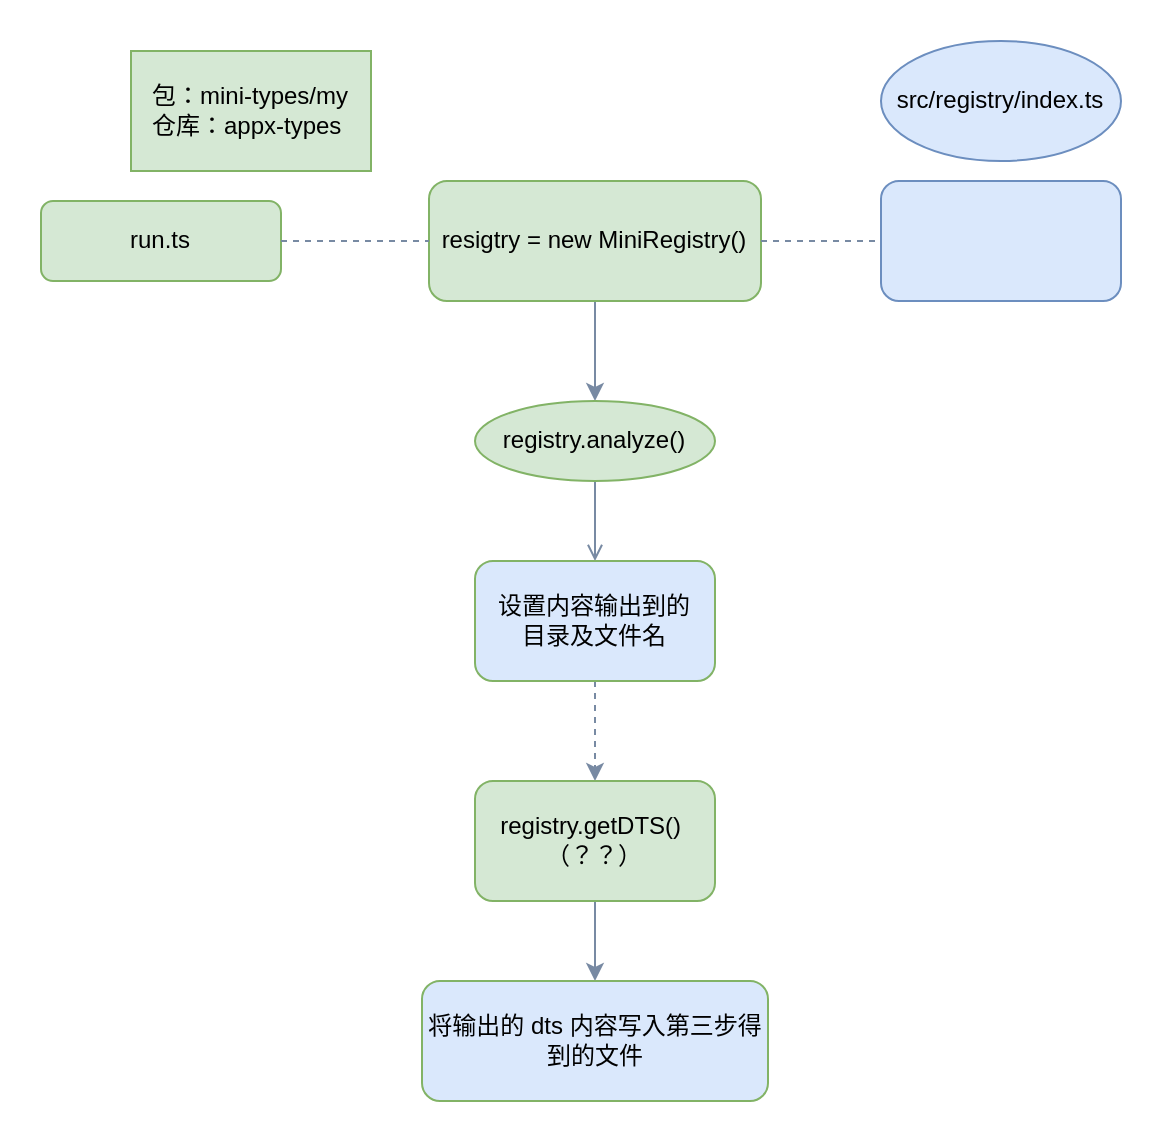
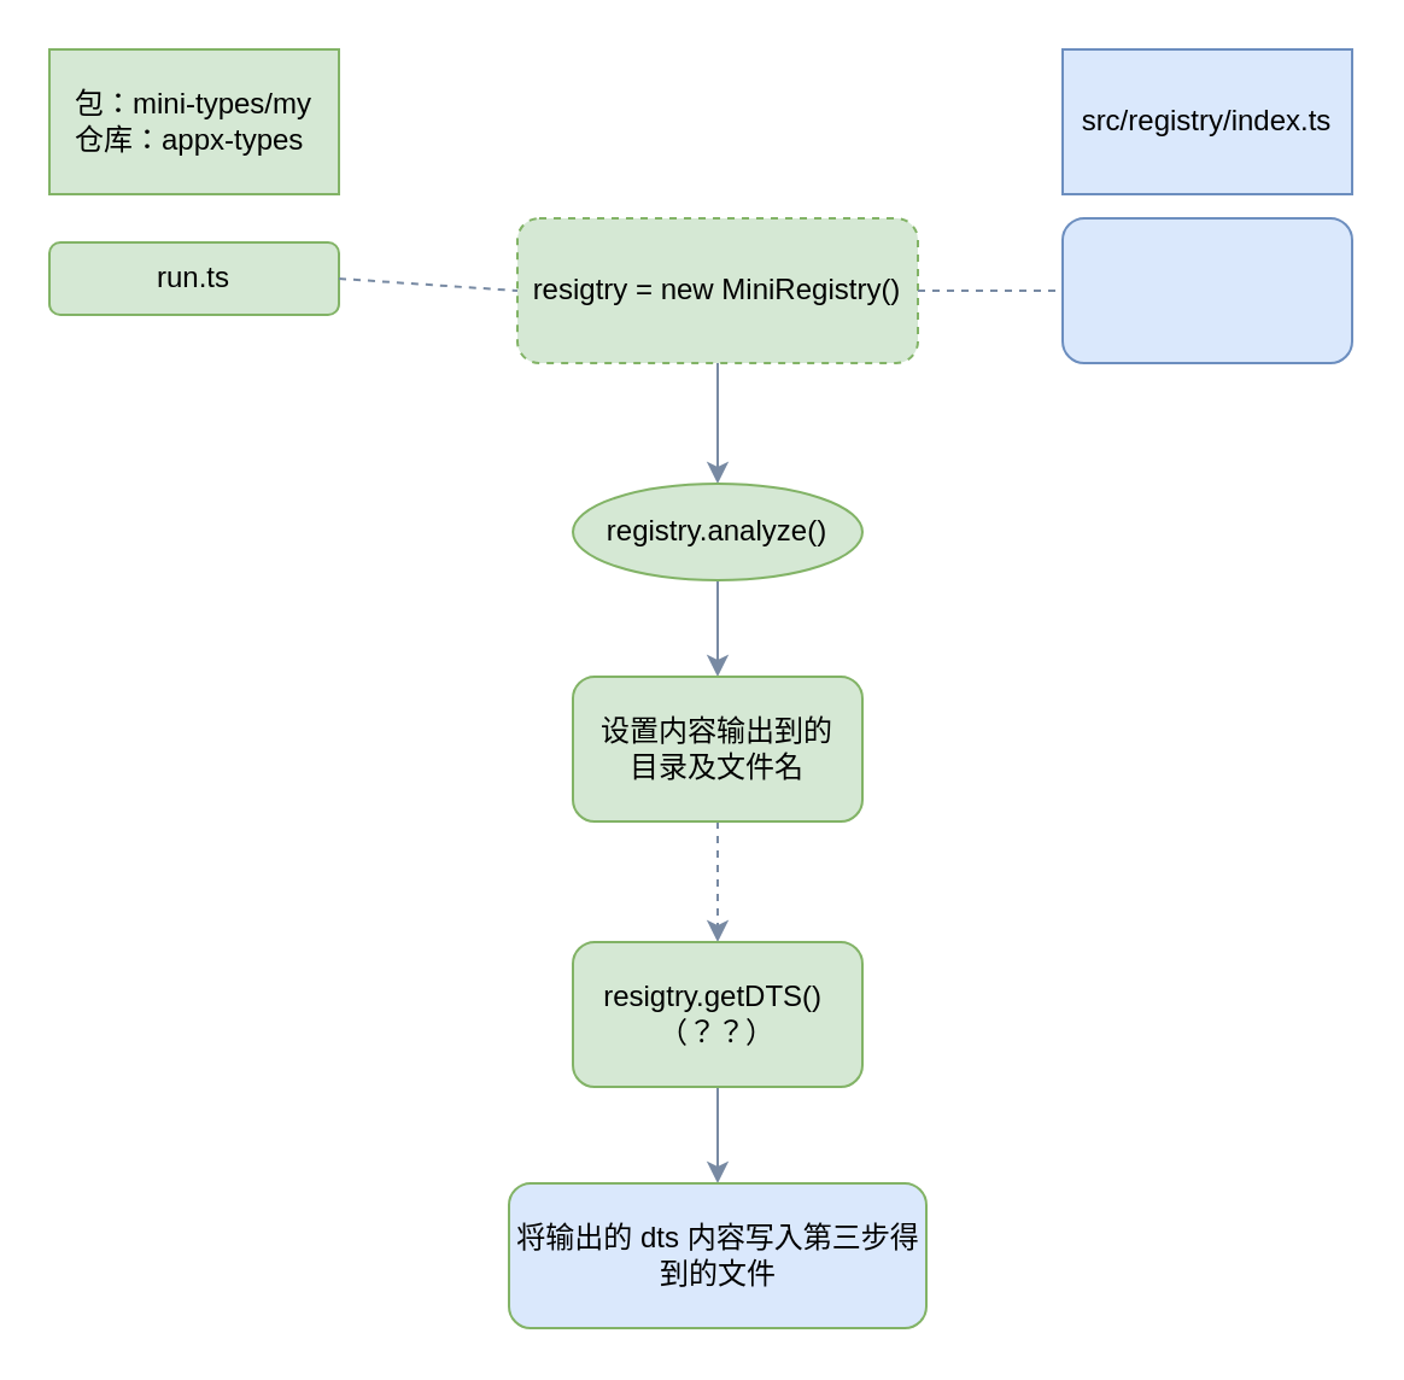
- <mxCell id="16" value="src/registry/index.ts" style="ellipse;whiteSpace=wrap;html=1;sketch=0;strokeColor=#6c8ebf;fillColor=#dae8fc;align=center;" vertex="1" parent="1"><mxGeometry x="440" width="120" height="60" as="geometry" y="20" /></mxCell>
+ <mxCell id="16" value="src/registry/index.ts" style="rounded=0;whiteSpace=wrap;html=1;sketch=0;strokeColor=#6c8ebf;fillColor=#dae8fc;align=center;" vertex="1" parent="1"><mxGeometry x="440" width="120" height="60" as="geometry" y="20" /></mxCell>
- <mxCell id="5" value="&lt;span&gt;包：mini-types/my&lt;br&gt;&lt;div style=&quot;text-align: left&quot;&gt;&lt;span&gt;仓库：appx-types&lt;/span&gt;&lt;/div&gt;&lt;/span&gt;" style="rounded=0;whiteSpace=wrap;html=1;sketch=0;strokeColor=#82b366;fillColor=#d5e8d4;" vertex="1" parent="1"><mxGeometry x="65" y="25" width="120" height="60" as="geometry" /></mxCell>
+ <mxCell id="5" value="&lt;span&gt;包：mini-types/my&lt;br&gt;&lt;div style=&quot;text-align: left&quot;&gt;&lt;span&gt;仓库：appx-types&lt;/span&gt;&lt;/div&gt;&lt;/span&gt;" style="rounded=0;whiteSpace=wrap;html=1;sketch=0;strokeColor=#82b366;fillColor=#d5e8d4;" vertex="1" parent="1"><mxGeometry x="20" width="120" height="60" as="geometry" y="20" /></mxCell>
- <mxCell id="2" value="run.ts" style="rounded=1;whiteSpace=wrap;html=1;fontSize=12;glass=0;strokeWidth=1;shadow=0;fillColor=#d5e8d4;strokeColor=#82b366;" parent="1" vertex="1"><mxGeometry x="20" y="100" width="120" height="40" as="geometry" /></mxCell>
+ <mxCell id="2" value="run.ts" style="rounded=1;whiteSpace=wrap;html=1;fontSize=12;glass=0;strokeWidth=1;shadow=0;fillColor=#d5e8d4;strokeColor=#82b366;" parent="1" vertex="1"><mxGeometry x="20" y="100" width="120" height="30" as="geometry" /></mxCell>
- <mxCell id="4" value="resigtry = new MiniRegistry()" style="rounded=1;whiteSpace=wrap;html=1;fillColor=#d5e8d4;strokeColor=#82b366;align=center;" vertex="1" parent="1"><mxGeometry x="214" y="90" width="166" height="60" as="geometry" /></mxCell>
+ <mxCell id="4" value="resigtry = new MiniRegistry()" style="rounded=1;whiteSpace=wrap;html=1;fillColor=#d5e8d4;strokeColor=#82b366;align=center;dashed=1;" vertex="1" parent="1"><mxGeometry x="214" y="90" width="166" height="60" as="geometry" /></mxCell>
- <mxCell id="7" value="" style="edgeStyle=orthogonalEdgeStyle;curved=0;rounded=1;sketch=0;orthogonalLoop=1;jettySize=auto;html=1;fontColor=#46495D;strokeColor=#788AA3;fillColor=#B2C9AB;endArrow=open;" edge="1" parent="1" source="8" target="10"><mxGeometry relative="1" as="geometry" /></mxCell>
+ <mxCell id="7" value="" style="edgeStyle=orthogonalEdgeStyle;curved=0;rounded=1;sketch=0;orthogonalLoop=1;jettySize=auto;html=1;fontColor=#46495D;strokeColor=#788AA3;fillColor=#B2C9AB;" edge="1" parent="1" source="8" target="10"><mxGeometry relative="1" as="geometry" /></mxCell>
- <mxCell id="10" value="设置内容输出到的&lt;br&gt;目录及文件名" style="whiteSpace=wrap;html=1;rounded=1;align=center;strokeColor=#82b366;fillColor=#dae8fc;" vertex="1" parent="1"><mxGeometry x="237" y="280" width="120" height="60" as="geometry" /></mxCell>
+ <mxCell id="10" value="设置内容输出到的&lt;br&gt;目录及文件名" style="whiteSpace=wrap;html=1;rounded=1;align=center;strokeColor=#82b366;fillColor=#d5e8d4;" vertex="1" parent="1"><mxGeometry x="237" y="280" width="120" height="60" as="geometry" /></mxCell>
- <mxCell id="12" value="registry.getDTS()&amp;nbsp;&lt;br&gt;（？？）" style="whiteSpace=wrap;html=1;rounded=1;align=center;strokeColor=#82b366;fillColor=#d5e8d4;" vertex="1" parent="1"><mxGeometry x="237" y="390" width="120" height="60" as="geometry" /></mxCell>
+ <mxCell id="12" value="resigtry.getDTS()&amp;nbsp;&lt;br&gt;（？？）" style="whiteSpace=wrap;html=1;rounded=1;align=center;strokeColor=#82b366;fillColor=#d5e8d4;" vertex="1" parent="1"><mxGeometry x="237" y="390" width="120" height="60" as="geometry" /></mxCell>
